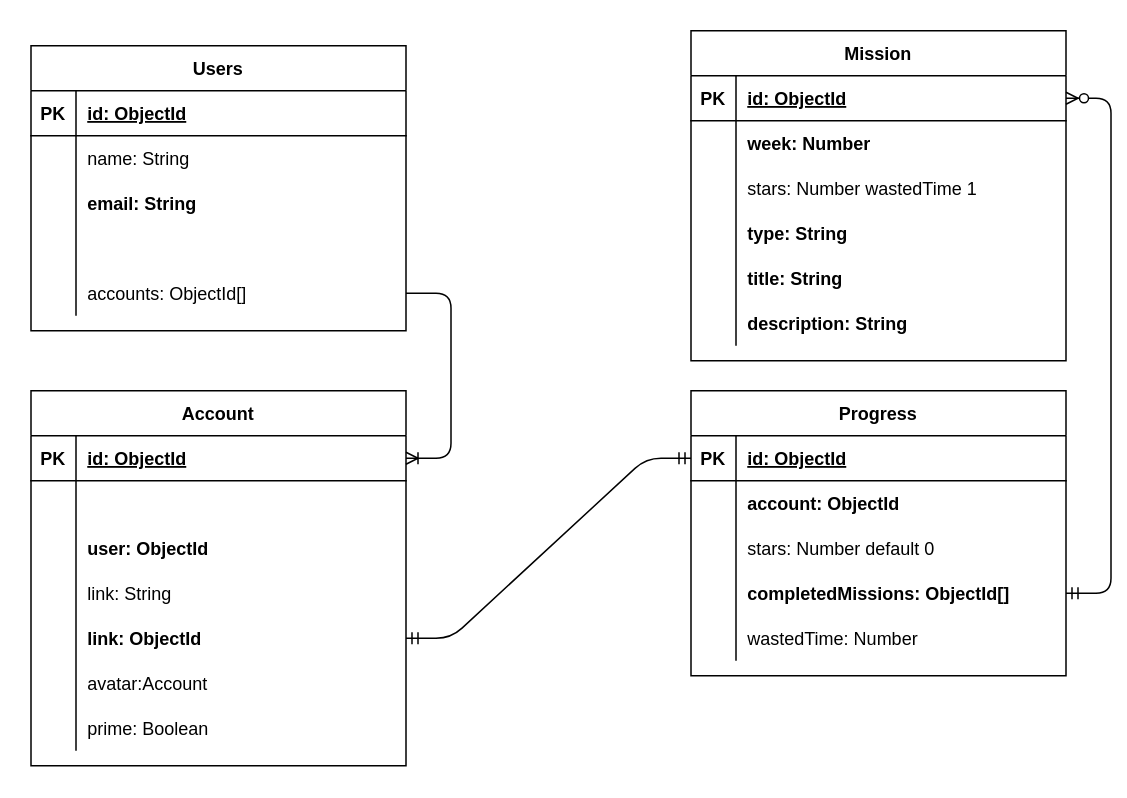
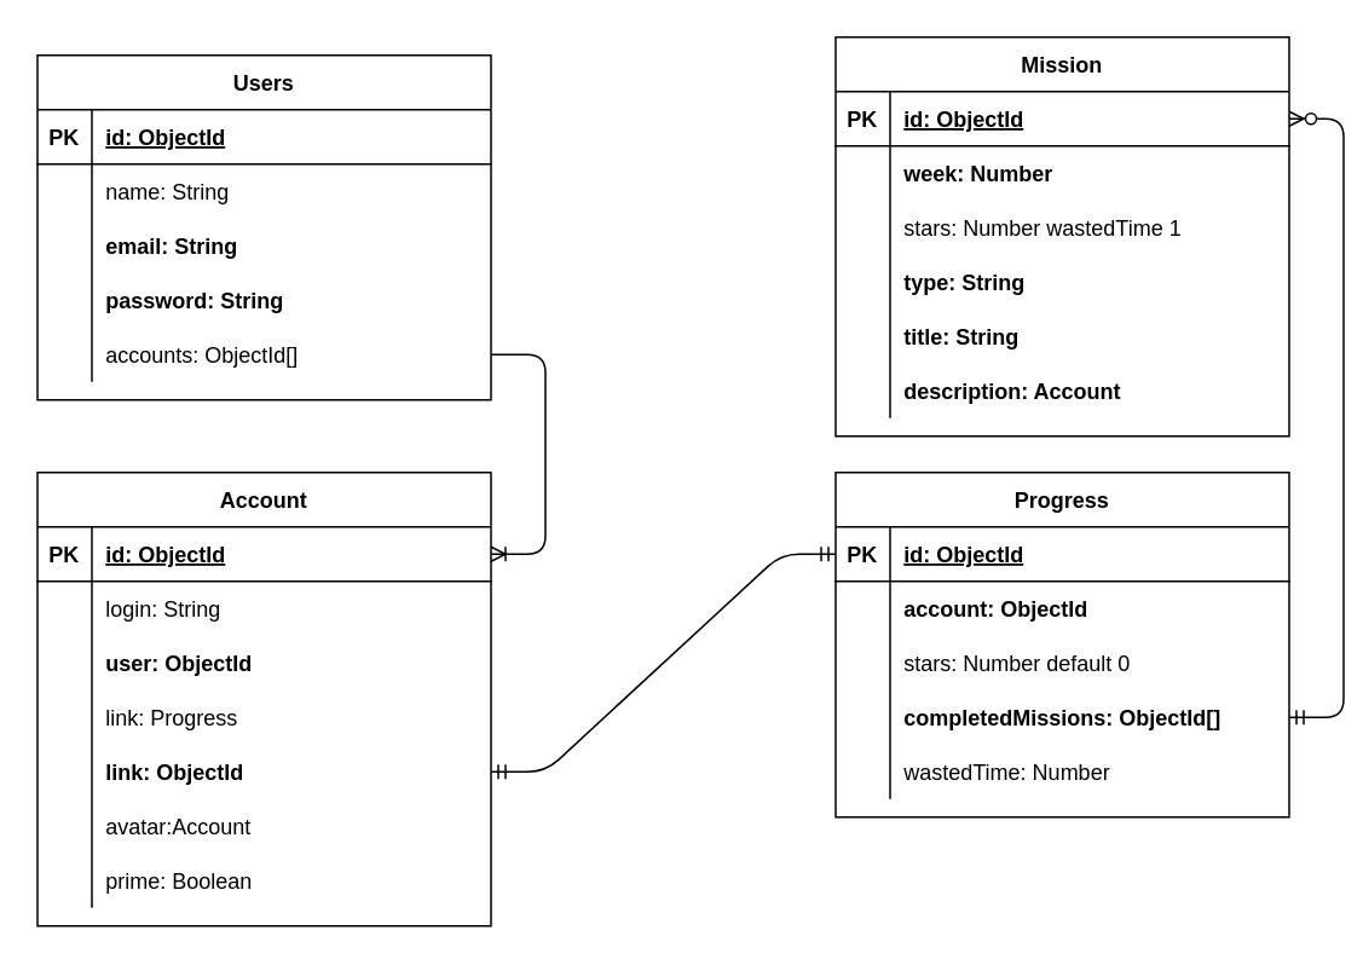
+ <mxCell id="14" value="password: String" style="shape=partialRectangle;overflow=hidden;connectable=0;fillColor=none;top=0;left=0;bottom=0;right=0;align=left;spacingLeft=6;fontStyle=1" parent="12" vertex="1"><mxGeometry x="30" width="220" height="30" as="geometry" /></mxCell>
- <mxCell id="74" value="description: String" style="shape=partialRectangle;overflow=hidden;connectable=0;fillColor=none;top=0;left=0;bottom=0;right=0;align=left;spacingLeft=6;fontStyle=1" parent="72" vertex="1"><mxGeometry x="30" width="220" height="30" as="geometry" /></mxCell>
+ <mxCell id="74" value="description: Account" style="shape=partialRectangle;overflow=hidden;connectable=0;fillColor=none;top=0;left=0;bottom=0;right=0;align=left;spacingLeft=6;fontStyle=1" parent="72" vertex="1"><mxGeometry x="30" width="220" height="30" as="geometry" /></mxCell>
+ <mxCell id="24" value="login: String" style="shape=partialRectangle;overflow=hidden;connectable=0;fillColor=none;top=0;left=0;bottom=0;right=0;align=left;spacingLeft=6;" parent="22" vertex="1"><mxGeometry x="30" width="220" height="30" as="geometry" /></mxCell>
- <mxCell id="30" value="link: String" style="shape=partialRectangle;overflow=hidden;connectable=0;fillColor=none;top=0;left=0;bottom=0;right=0;align=left;spacingLeft=6;fontStyle=0" parent="28" vertex="1"><mxGeometry x="30" width="220" height="30" as="geometry" /></mxCell>
+ <mxCell id="30" value="link: Progress" style="shape=partialRectangle;overflow=hidden;connectable=0;fillColor=none;top=0;left=0;bottom=0;right=0;align=left;spacingLeft=6;fontStyle=0" parent="28" vertex="1"><mxGeometry x="30" width="220" height="30" as="geometry" /></mxCell>
